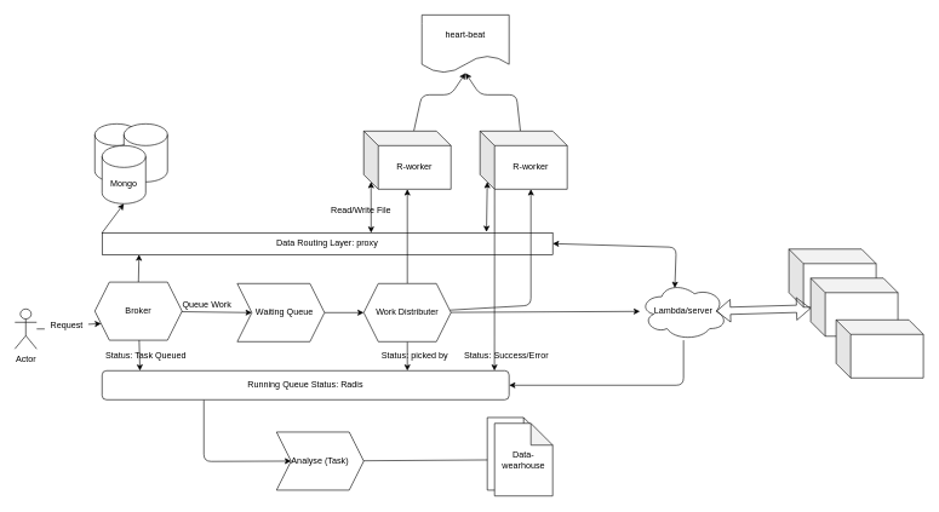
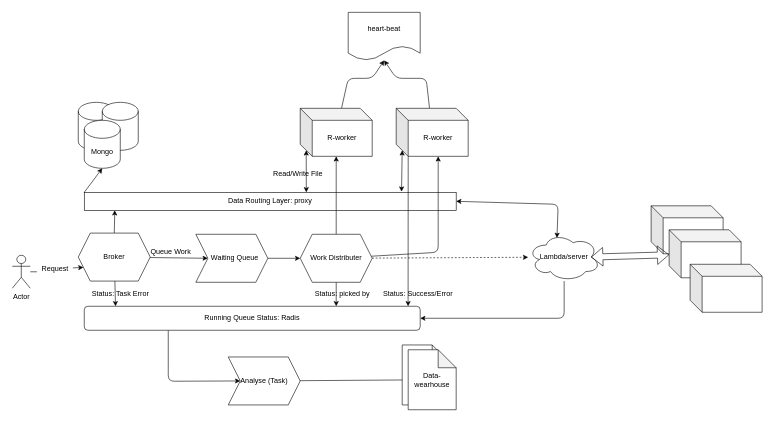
- <mxCell id="23" style="edgeStyle=none;html=1;" edge="1" parent="1" source="24" target="41"><mxGeometry relative="1" as="geometry" /></mxCell>
+ <mxCell id="23" style="edgeStyle=none;html=1;dashed=1;" edge="1" parent="1" source="24" target="41"><mxGeometry relative="1" as="geometry" /></mxCell>
- <mxCell id="25" value="Status: Task Queued" style="text;html=1;align=center;verticalAlign=middle;resizable=0;points=[];autosize=1;strokeColor=none;fillColor=none;" vertex="1" parent="1"><mxGeometry x="135" y="480" width="130" height="20" as="geometry" /></mxCell>
+ <mxCell id="25" value="Status: Task Error" style="text;html=1;align=center;verticalAlign=middle;resizable=0;points=[];autosize=1;strokeColor=none;fillColor=none;" vertex="1" parent="1"><mxGeometry x="135" y="480" width="130" height="20" as="geometry" /></mxCell>
